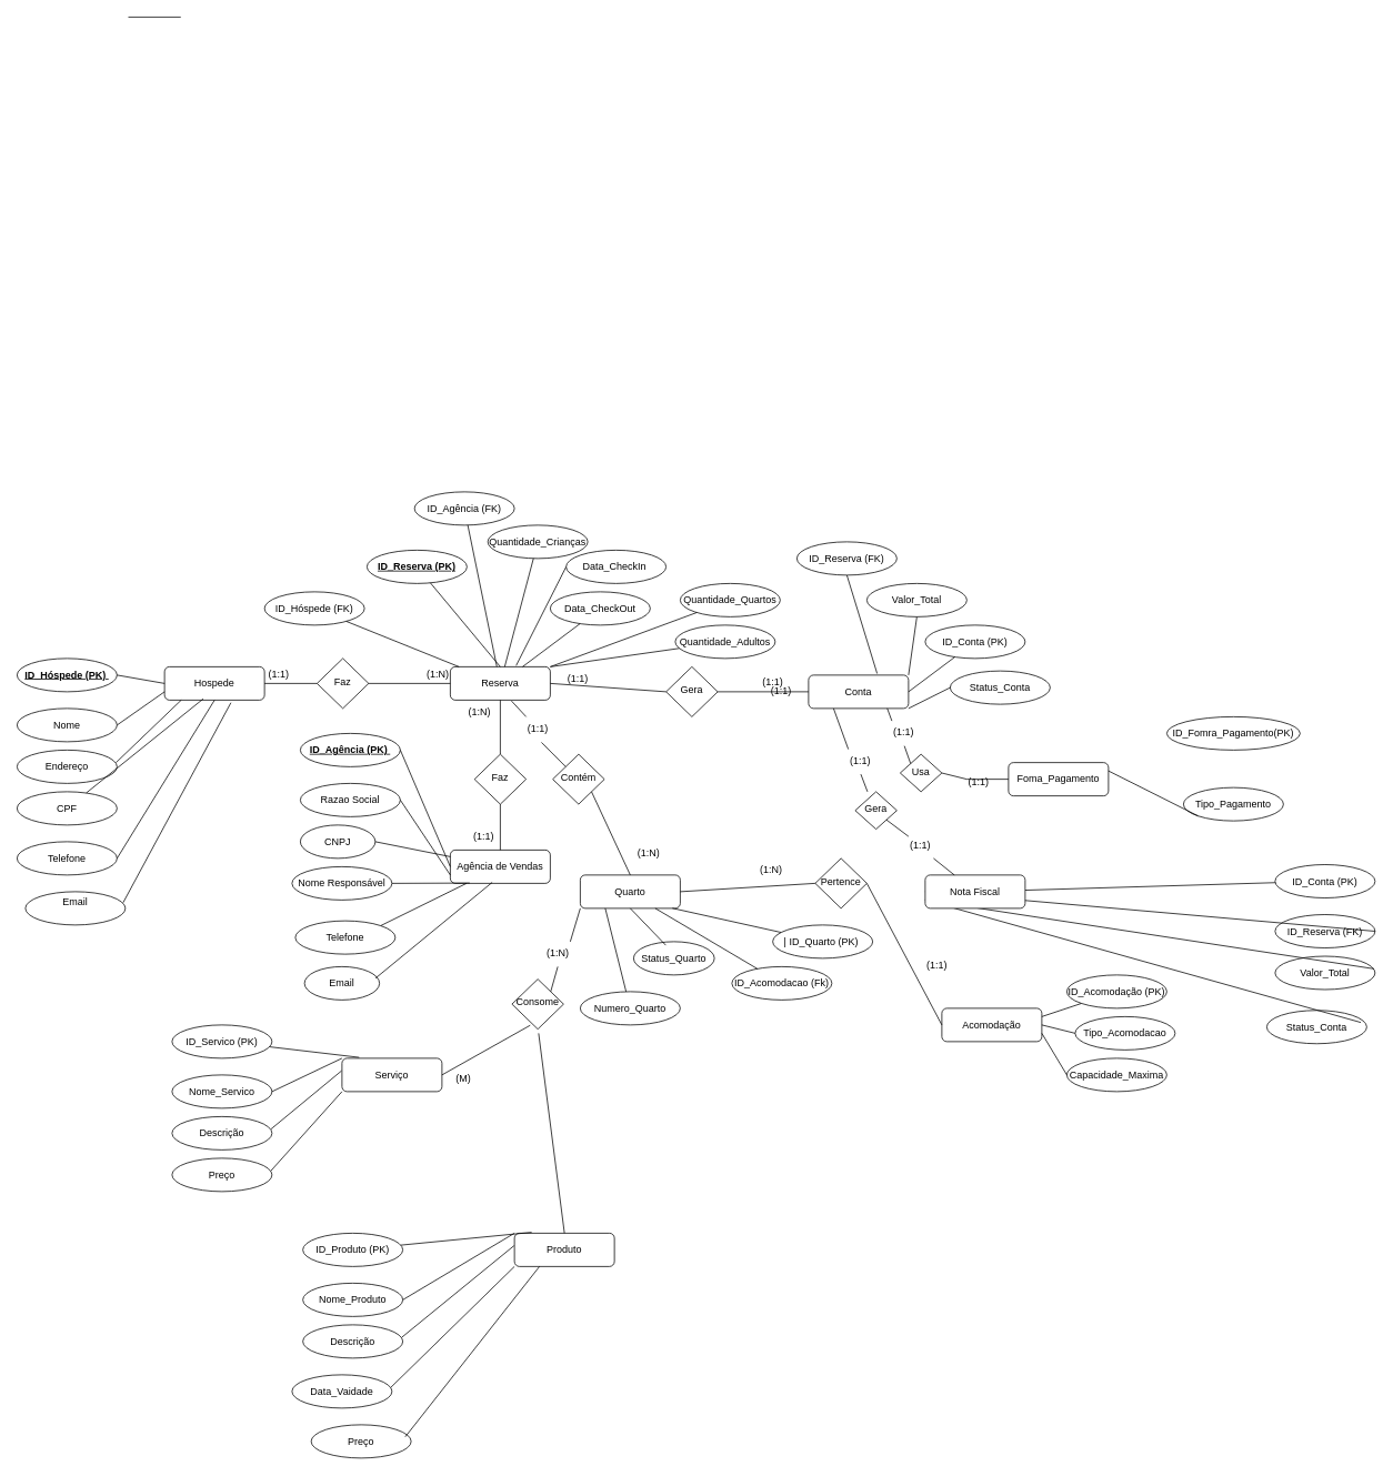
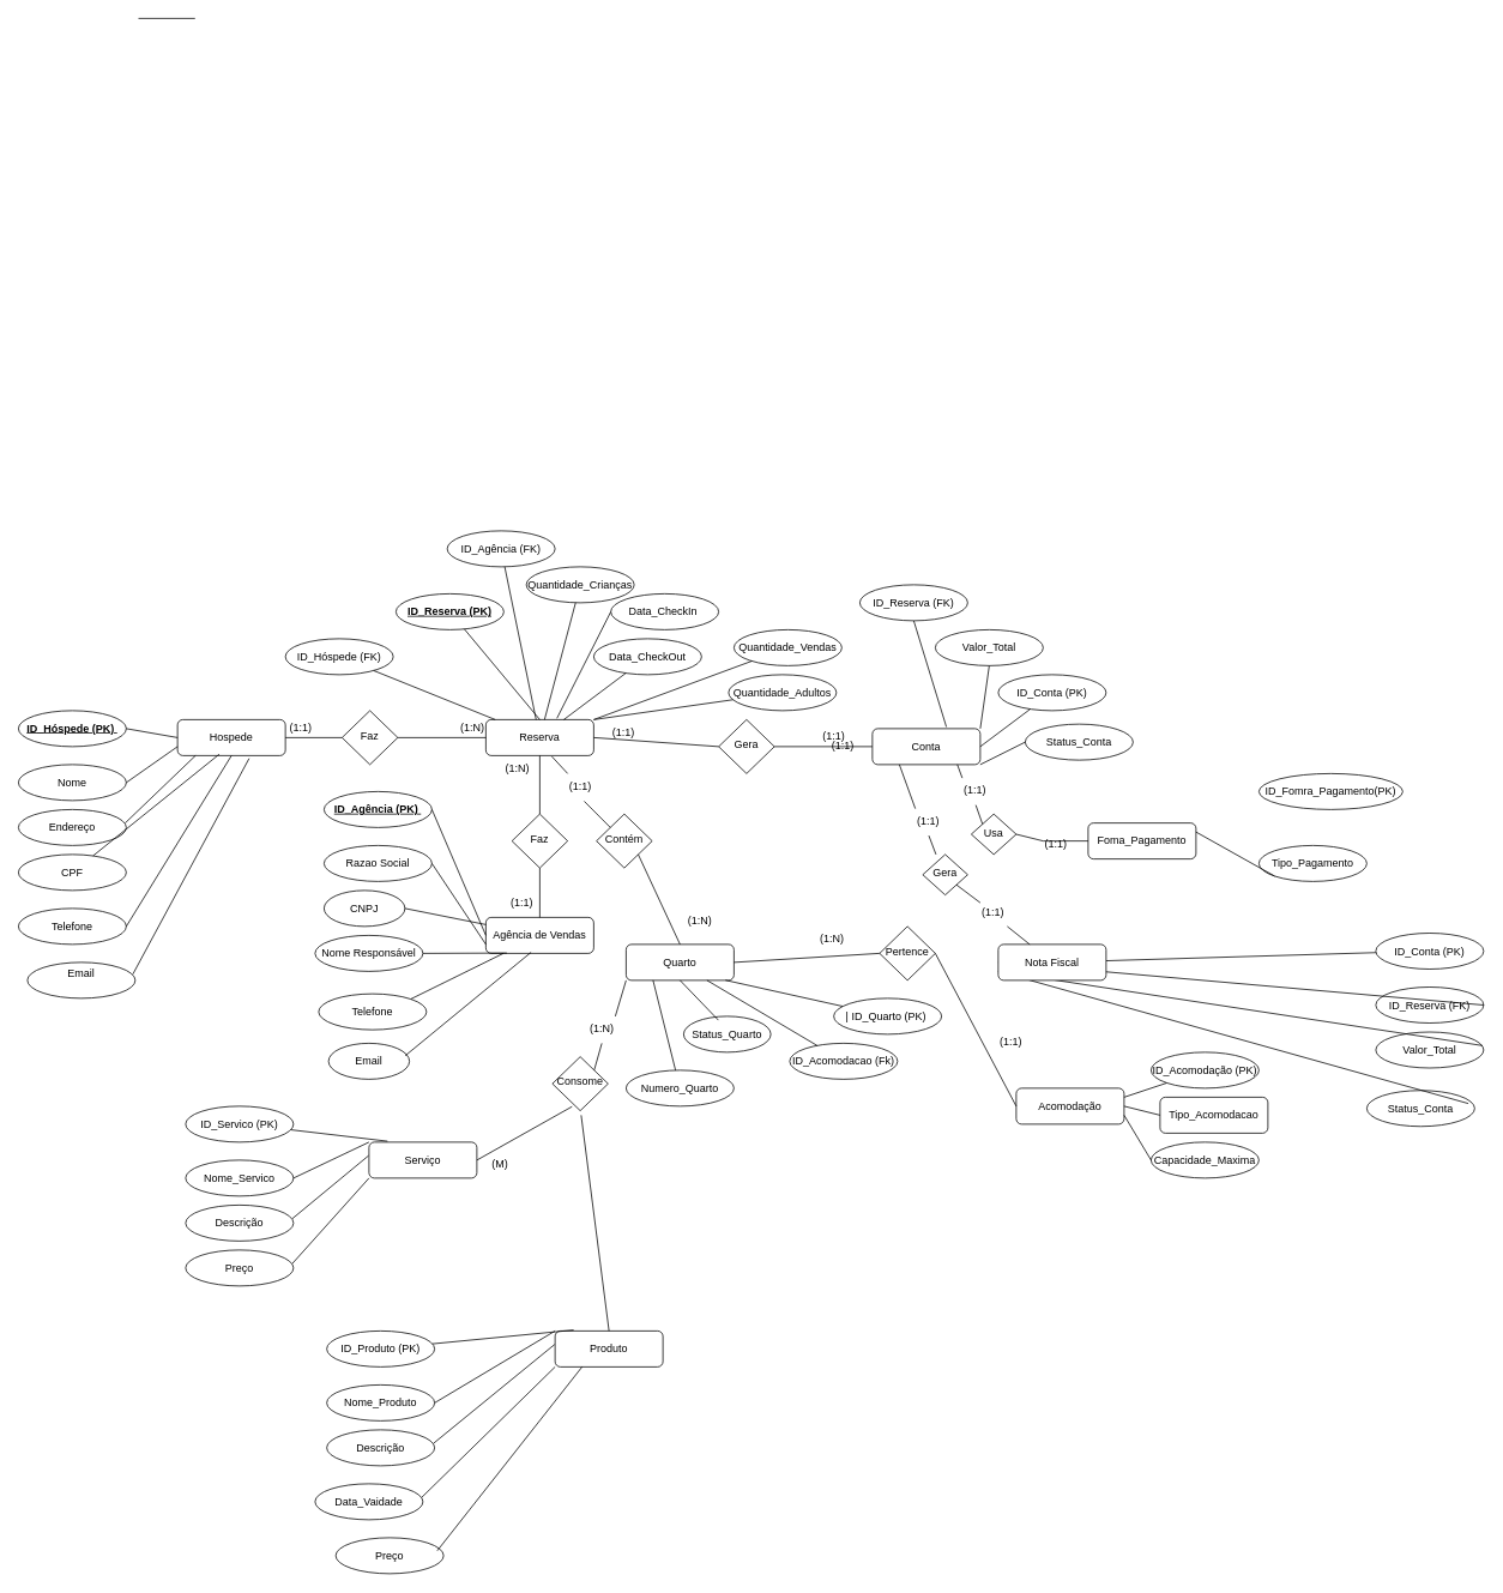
- <mxCell id="23" value="&lt;div style=&quot;text-align: left;&quot;&gt;Quantidade_Quartos&lt;/div&gt;" style="ellipse;whiteSpace=wrap;html=1;" vertex="1" parent="1"><mxGeometry x="816" y="700" width="120" height="40" as="geometry" /></mxCell>
+ <mxCell id="23" value="&lt;div style=&quot;text-align: left;&quot;&gt;Quantidade_Vendas&lt;/div&gt;" style="ellipse;whiteSpace=wrap;html=1;" vertex="1" parent="1"><mxGeometry x="816" y="700" width="120" height="40" as="geometry" /></mxCell>
- <mxCell id="87" value="&lt;span style=&quot;text-align: left;&quot;&gt;Tipo_Pagamento&lt;/span&gt;" style="ellipse;whiteSpace=wrap;html=1;" vertex="1" parent="1"><mxGeometry x="1420" y="945" width="120" height="40" as="geometry" /></mxCell>
+ <mxCell id="87" value="&lt;span style=&quot;text-align: left;&quot;&gt;Tipo_Pagamento&lt;/span&gt;" style="ellipse;whiteSpace=wrap;html=1;" vertex="1" parent="1"><mxGeometry x="1400" y="940" width="120" height="40" as="geometry" /></mxCell>
- <mxCell id="42" value="&lt;span style=&quot;text-align: left;&quot;&gt;Tipo_Acomodacao&lt;/span&gt;" style="ellipse;whiteSpace=wrap;html=1;" vertex="1" parent="1"><mxGeometry x="1290" y="1220" width="120" height="40" as="geometry" /></mxCell>
+ <mxCell id="42" value="&lt;span style=&quot;text-align: left;&quot;&gt;Tipo_Acomodacao&lt;/span&gt;" style="whiteSpace=wrap;html=1;rounded=1;" vertex="1" parent="1"><mxGeometry x="1290" y="1220" width="120" height="40" as="geometry" /></mxCell>
